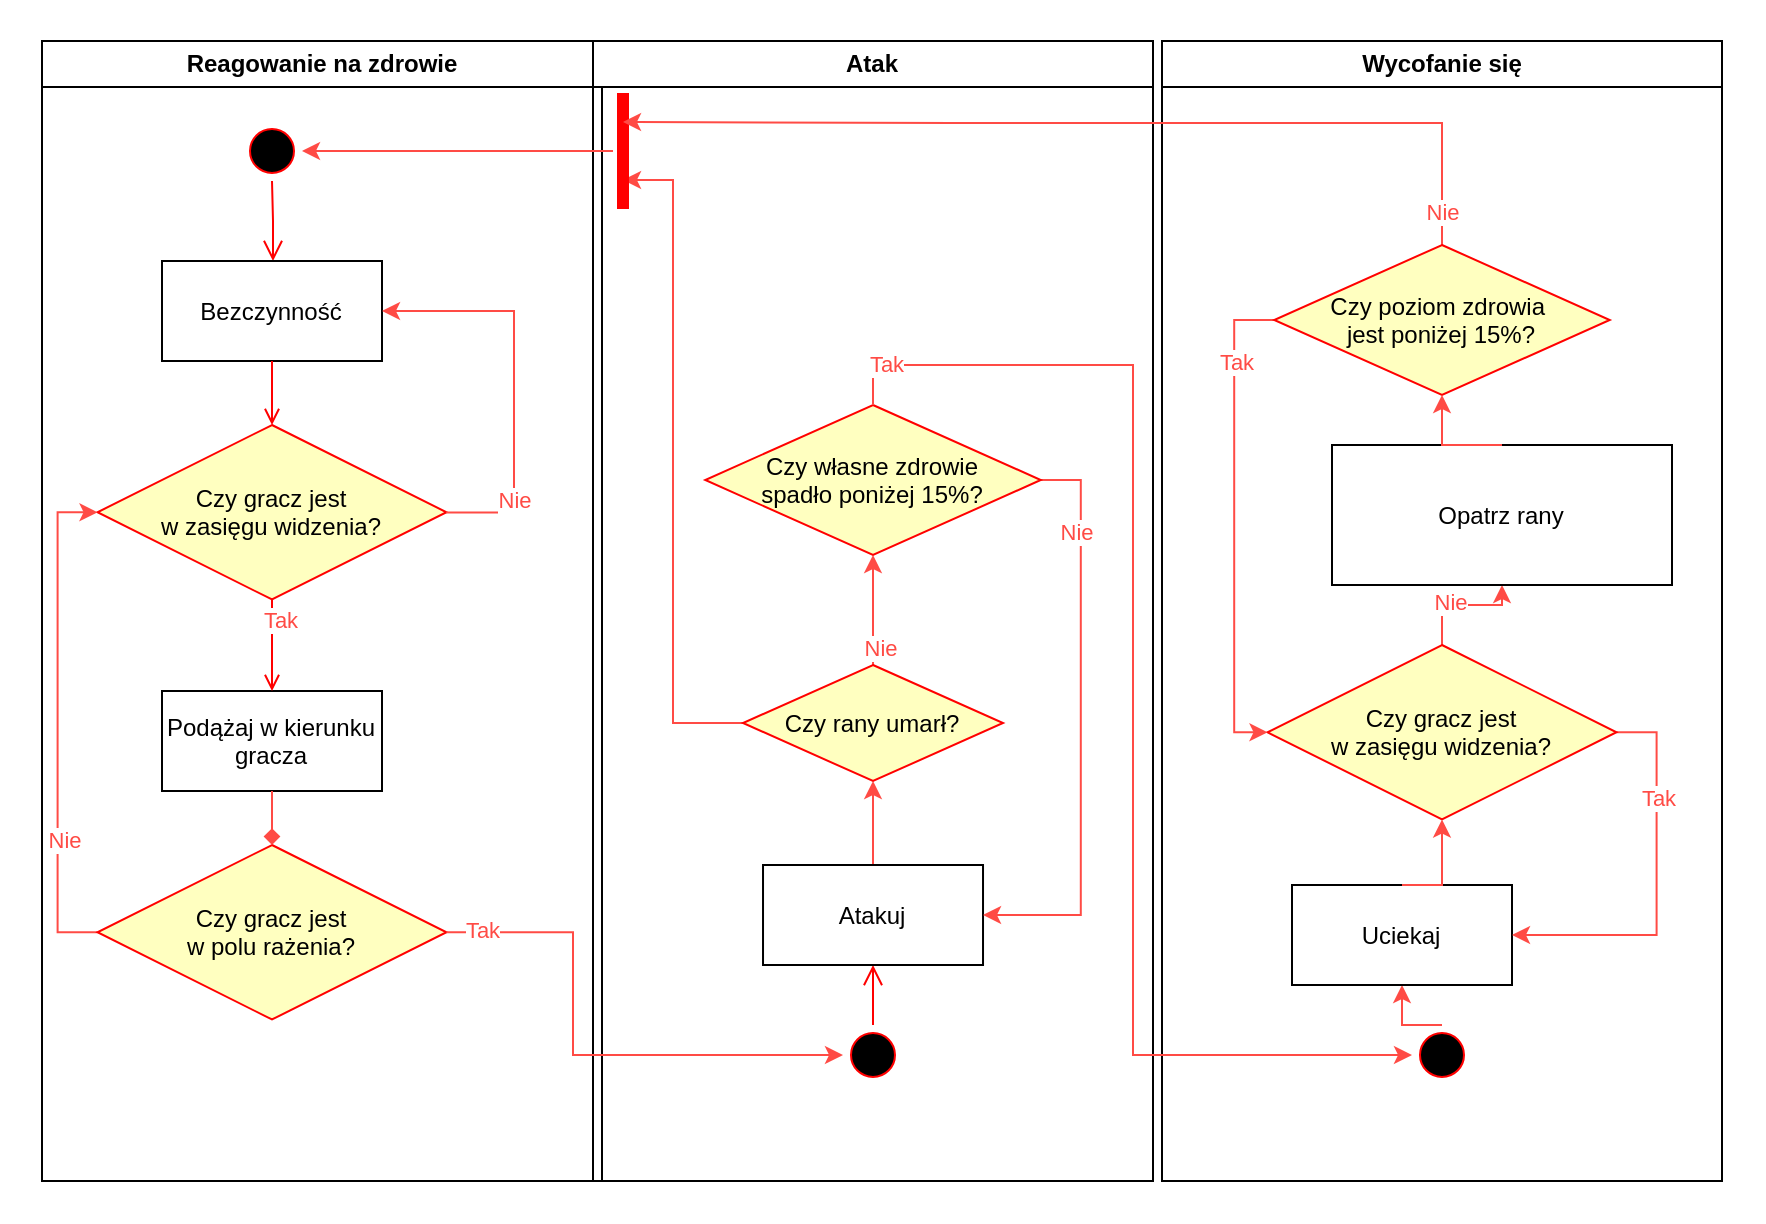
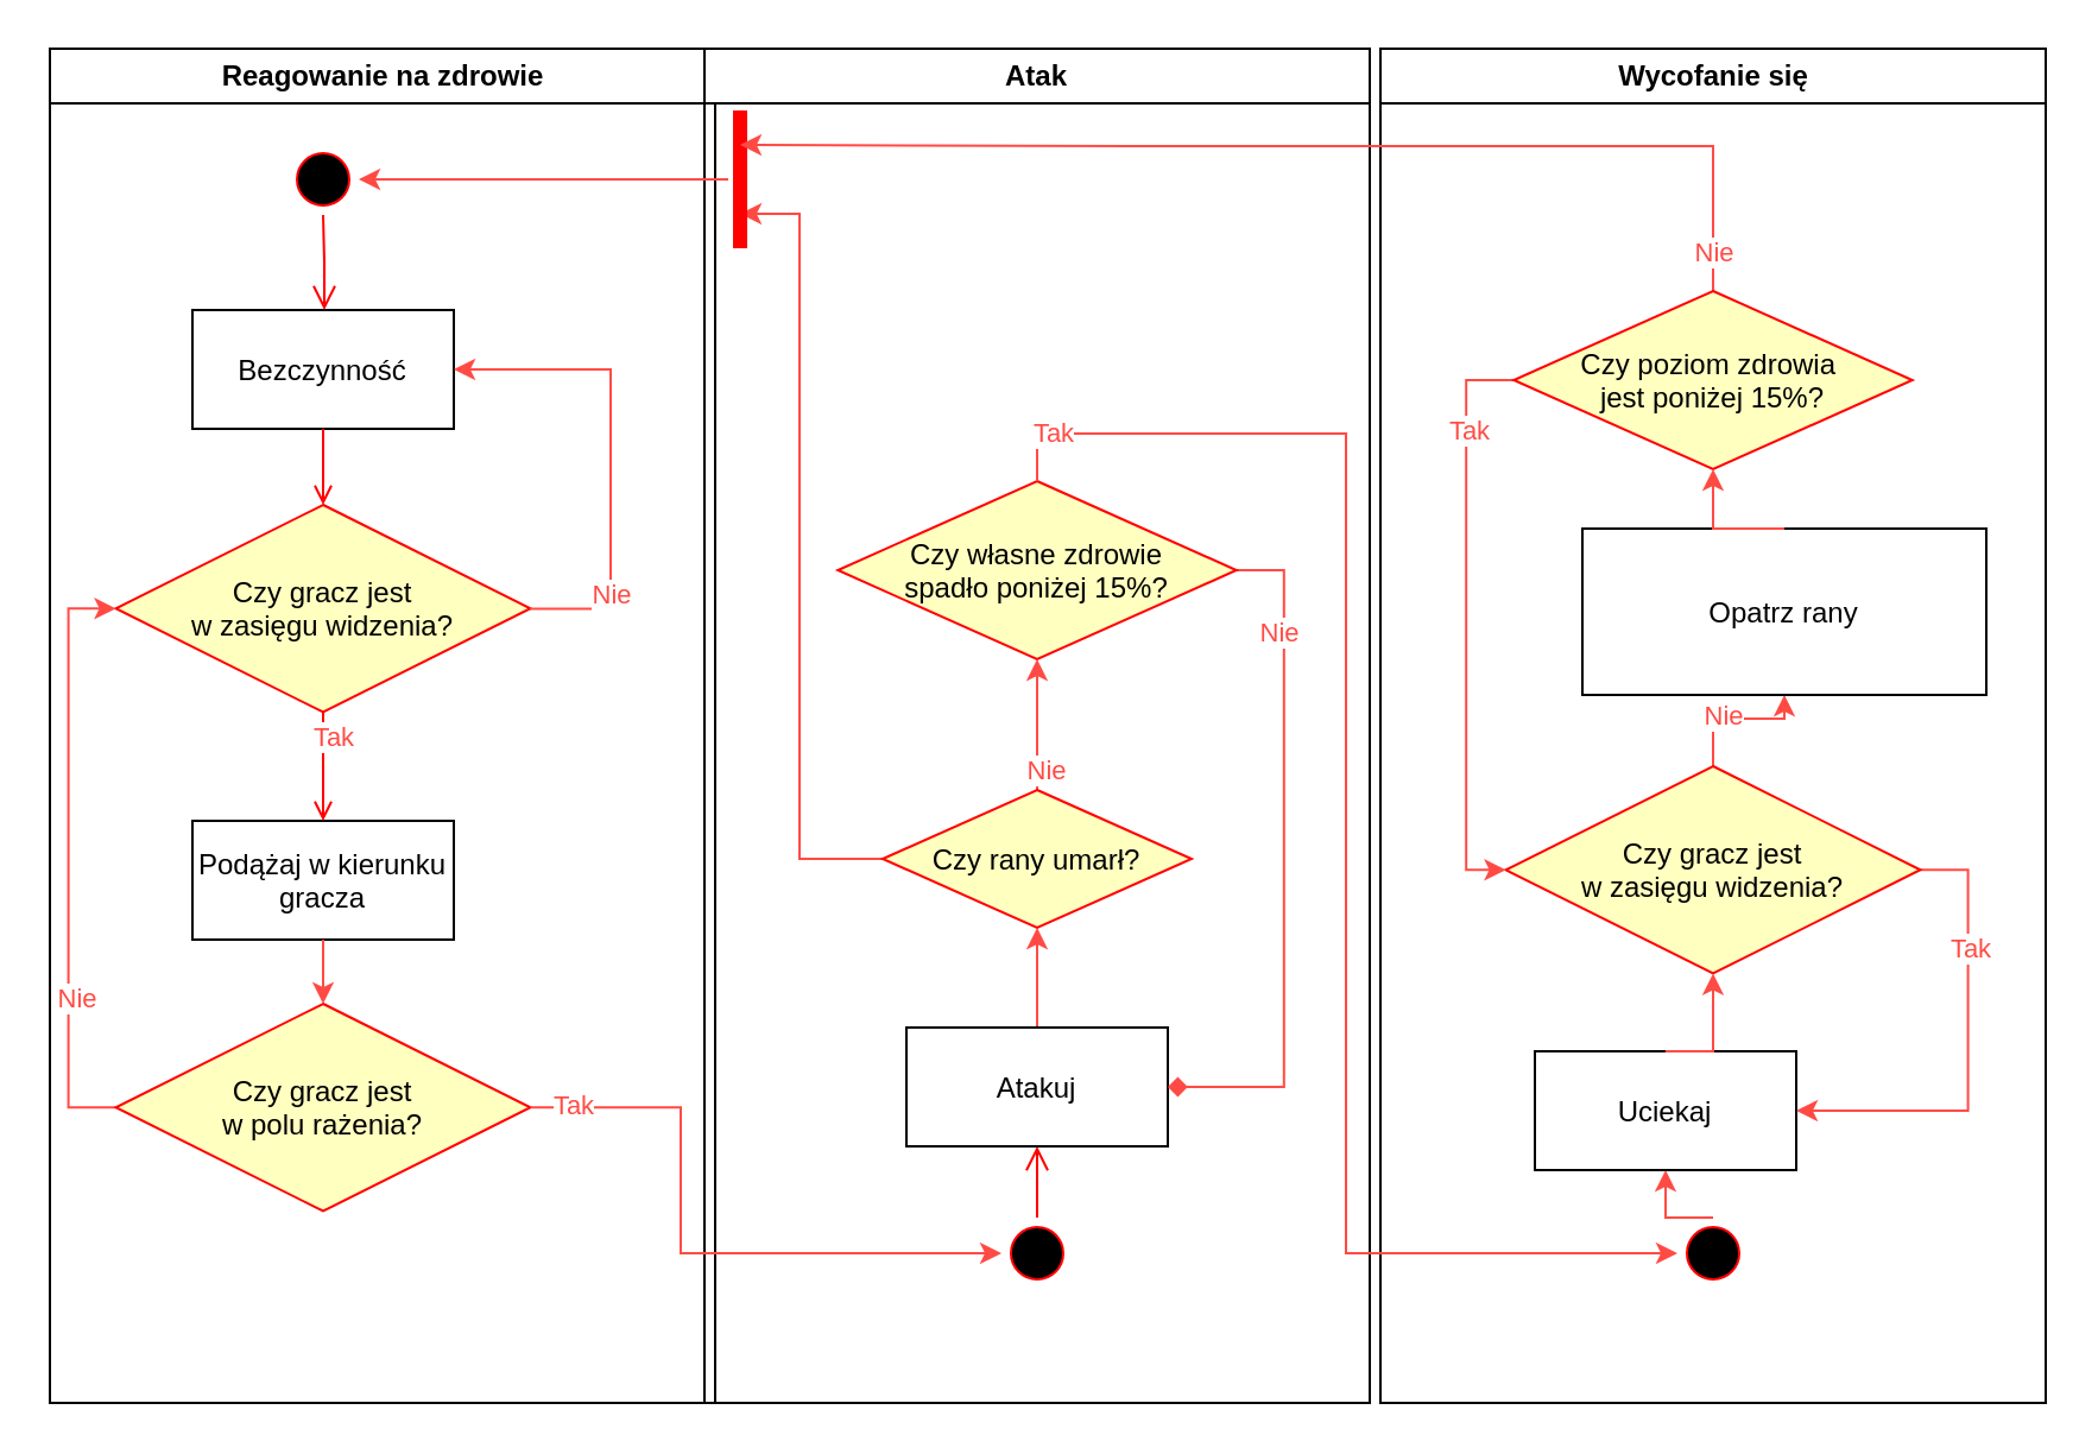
- <mxCell id="16" style="edgeStyle=orthogonalEdgeStyle;rounded=0;orthogonalLoop=1;jettySize=auto;html=1;exitX=0.5;exitY=1;exitDx=0;exitDy=0;entryX=0.5;entryY=0;entryDx=0;entryDy=0;strokeColor=#FF4B45;fontColor=#FF4B45;endArrow=diamond;" edge="1" parent="2" source="7" target="15"><mxGeometry relative="1" as="geometry" /></mxCell>
+ <mxCell id="16" style="edgeStyle=orthogonalEdgeStyle;rounded=0;orthogonalLoop=1;jettySize=auto;html=1;exitX=0.5;exitY=1;exitDx=0;exitDy=0;entryX=0.5;entryY=0;entryDx=0;entryDy=0;strokeColor=#FF4B45;fontColor=#FF4B45;" edge="1" parent="2" source="7" target="15"><mxGeometry relative="1" as="geometry" /></mxCell>
- <mxCell id="26" style="edgeStyle=orthogonalEdgeStyle;rounded=0;orthogonalLoop=1;jettySize=auto;html=1;entryX=1;entryY=0.5;entryDx=0;entryDy=0;strokeColor=#FF4B45;fontColor=#FF4B45;exitX=1;exitY=0.5;exitDx=0;exitDy=0;" edge="1" parent="17" source="28" target="21"><mxGeometry relative="1" as="geometry" /></mxCell>
+ <mxCell id="26" style="edgeStyle=orthogonalEdgeStyle;rounded=0;orthogonalLoop=1;jettySize=auto;html=1;entryX=1;entryY=0.5;entryDx=0;entryDy=0;strokeColor=#FF4B45;fontColor=#FF4B45;exitX=1;exitY=0.5;exitDx=0;exitDy=0;endArrow=diamond;" edge="1" parent="17" source="28" target="21"><mxGeometry relative="1" as="geometry" /></mxCell>
